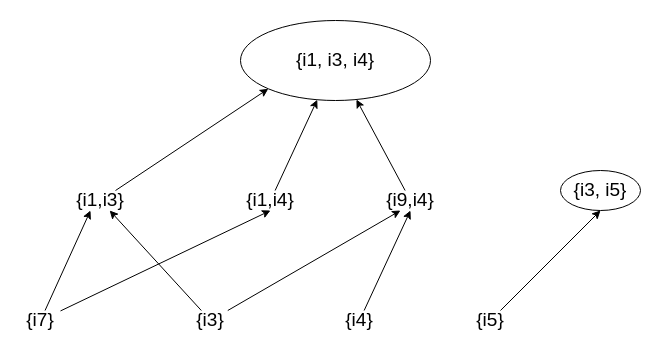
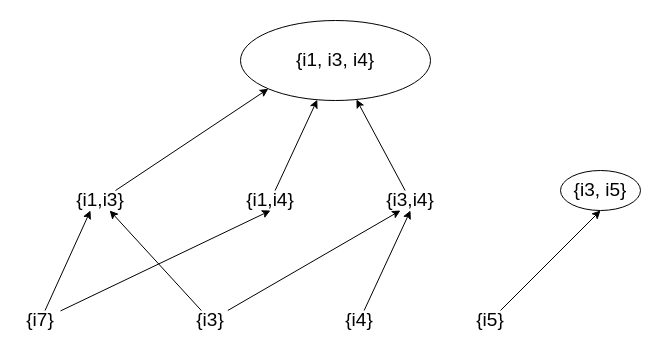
- <mxCell id="8" value="&lt;font style=&quot;font-size: 19px&quot;&gt;{i9,i4}&lt;/font&gt;" style="text;html=1;strokeColor=none;fillColor=none;align=center;verticalAlign=middle;whiteSpace=wrap;rounded=0;" vertex="1" parent="1"><mxGeometry x="390" y="190" width="40" height="20" as="geometry" /></mxCell>
+ <mxCell id="8" value="&lt;font style=&quot;font-size: 19px&quot;&gt;{i3,i4}&lt;/font&gt;" style="text;html=1;strokeColor=none;fillColor=none;align=center;verticalAlign=middle;whiteSpace=wrap;rounded=0;" vertex="1" parent="1"><mxGeometry x="390" y="190" width="40" height="20" as="geometry" /></mxCell>
